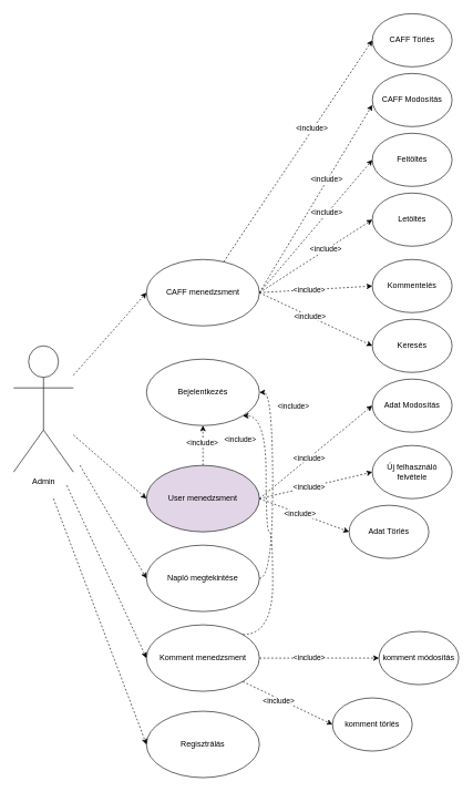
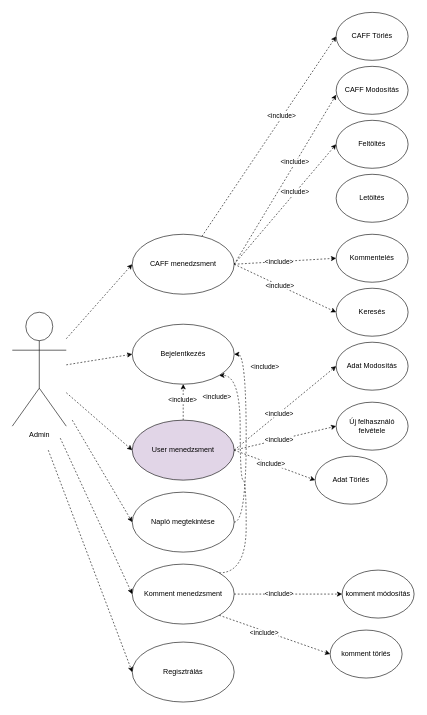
- <mxCell id="7" style="rounded=0;orthogonalLoop=1;jettySize=auto;html=1;exitX=1;exitY=0.5;exitDx=0;exitDy=0;entryX=0;entryY=0.5;entryDx=0;entryDy=0;dashed=1;" parent="1" source="11" target="13" edge="1"><mxGeometry relative="1" as="geometry" /></mxCell>
- <mxCell id="8" value="&amp;lt;include&amp;gt;" style="edgeLabel;html=1;align=center;verticalAlign=middle;resizable=0;points=[];" parent="7" vertex="1" connectable="0"><mxGeometry x="0.171" y="1" relative="1" as="geometry"><mxPoint as="offset" /></mxGeometry></mxCell>
+ <mxCell id="3" style="rounded=0;orthogonalLoop=1;jettySize=auto;html=1;entryX=0;entryY=0.5;entryDx=0;entryDy=0;dashed=1;startArrow=none;startFill=0;" parent="1" source="2" target="4" edge="1"><mxGeometry relative="1" as="geometry" /></mxCell>
- <mxCell id="34" value="komment törlés" style="ellipse;whiteSpace=wrap;html=1;" parent="1" vertex="1"><mxGeometry x="500" y="1050" width="120" height="80" as="geometry" /></mxCell>
+ <mxCell id="34" value="komment törlés" style="ellipse;whiteSpace=wrap;html=1;" parent="1" vertex="1"><mxGeometry x="550" y="1050" width="120" height="80" as="geometry" /></mxCell>
